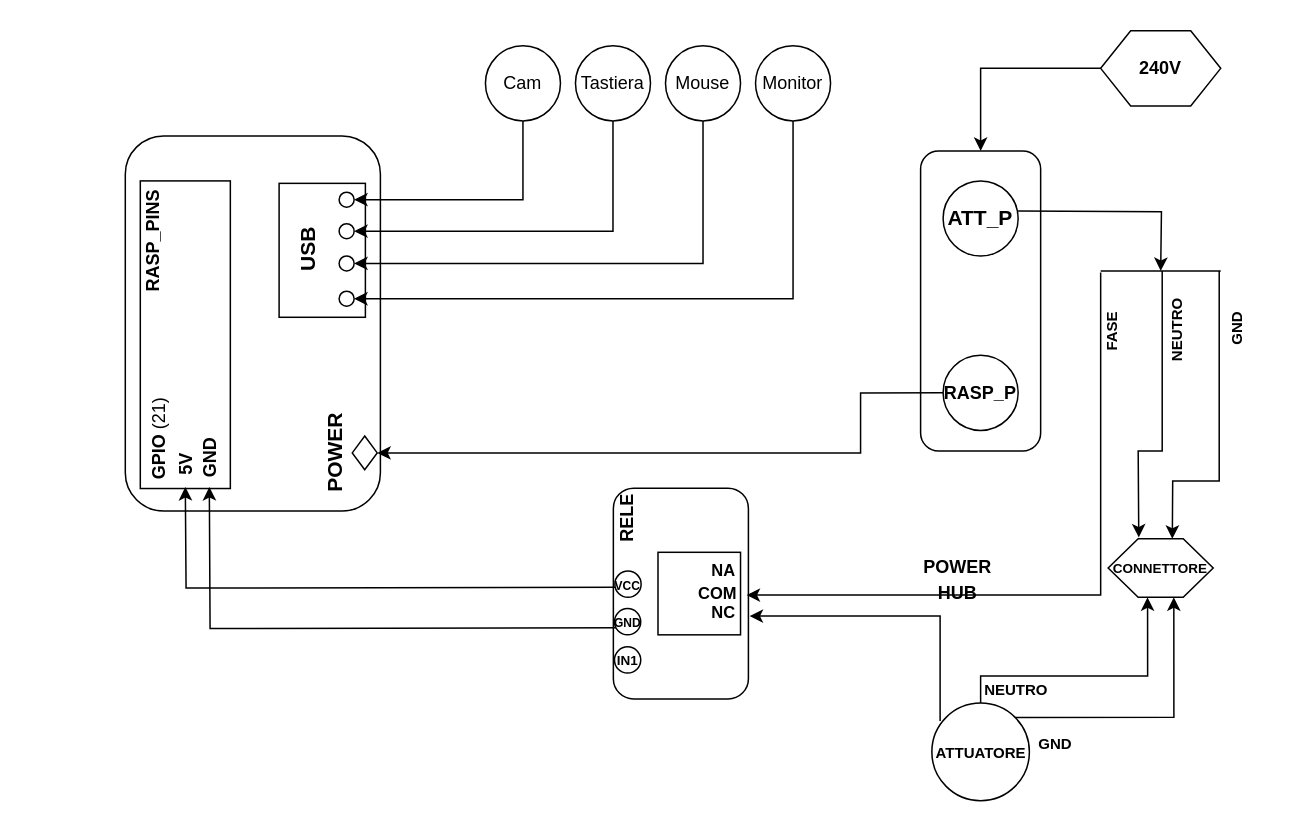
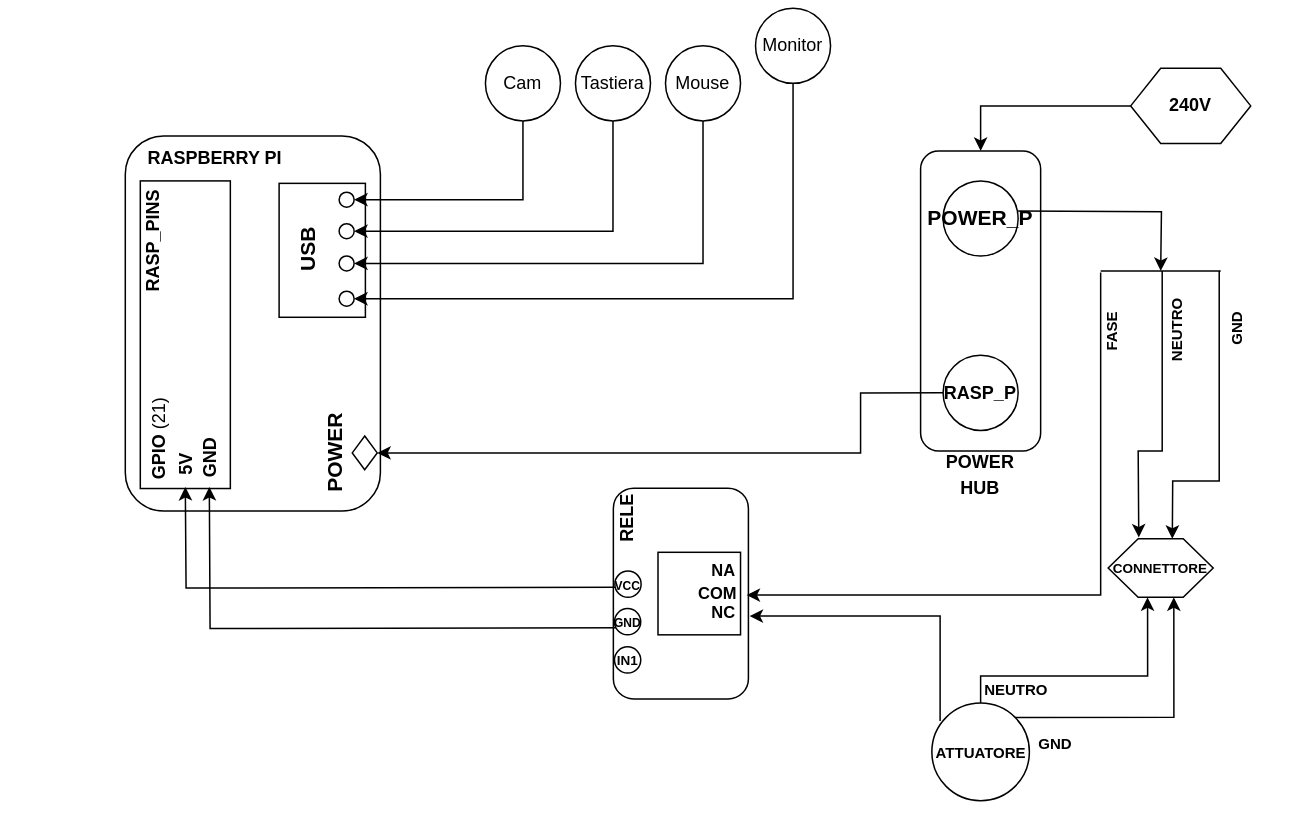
- <mxCell id="28" value="&lt;b&gt;240V&lt;/b&gt;" style="shape=hexagon;perimeter=hexagonPerimeter2;whiteSpace=wrap;html=1;fixedSize=1;" vertex="1" parent="1"><mxGeometry x="733" y="20" width="80" height="50" as="geometry" /></mxCell>
+ <mxCell id="28" value="&lt;b&gt;240V&lt;/b&gt;" style="shape=hexagon;perimeter=hexagonPerimeter2;whiteSpace=wrap;html=1;fixedSize=1;" vertex="1" parent="1"><mxGeometry x="753" y="45" width="80" height="50" as="geometry" /></mxCell>
- <mxCell id="13" value="Monitor" style="ellipse;whiteSpace=wrap;html=1;aspect=fixed;" parent="1" vertex="1"><mxGeometry x="503" y="30" width="50" height="50" as="geometry" /></mxCell>
+ <mxCell id="13" value="Monitor" style="ellipse;whiteSpace=wrap;html=1;aspect=fixed;" parent="1" vertex="1"><mxGeometry x="503" y="5" width="50" height="50" as="geometry" /></mxCell>
+ <mxCell id="3" value="&lt;b&gt;RASPBERRY PI&lt;/b&gt;" style="text;html=1;strokeColor=none;fillColor=none;align=center;verticalAlign=middle;whiteSpace=wrap;rounded=0;" parent="1" vertex="1"><mxGeometry x="93" y="90" width="100" height="30" as="geometry" /></mxCell>
- <mxCell id="23" value="&lt;b&gt;ATT_P&lt;/b&gt;" style="ellipse;whiteSpace=wrap;html=1;aspect=fixed;fontSize=14;" parent="1" vertex="1"><mxGeometry x="628" y="120" width="50" height="50" as="geometry" /></mxCell>
+ <mxCell id="23" value="&lt;b&gt;POWER_P&lt;/b&gt;" style="ellipse;whiteSpace=wrap;html=1;aspect=fixed;fontSize=14;" parent="1" vertex="1"><mxGeometry x="628" y="120" width="50" height="50" as="geometry" /></mxCell>
- <mxCell id="24" value="&lt;span style=&quot;font-size: 12px;&quot;&gt;&lt;b&gt;POWER&lt;br&gt;HUB&lt;br&gt;&lt;/b&gt;&lt;/span&gt;" style="text;html=1;strokeColor=none;fillColor=none;align=center;verticalAlign=middle;whiteSpace=wrap;rounded=0;fontSize=14;" parent="1" vertex="1"><mxGeometry x="613" y="370" width="50" height="30" as="geometry" /></mxCell>
+ <mxCell id="24" value="&lt;span style=&quot;font-size: 12px;&quot;&gt;&lt;b&gt;POWER&lt;br&gt;HUB&lt;br&gt;&lt;/b&gt;&lt;/span&gt;" style="text;html=1;strokeColor=none;fillColor=none;align=center;verticalAlign=middle;whiteSpace=wrap;rounded=0;fontSize=14;" parent="1" vertex="1"><mxGeometry x="628" y="300" width="50" height="30" as="geometry" /></mxCell>
